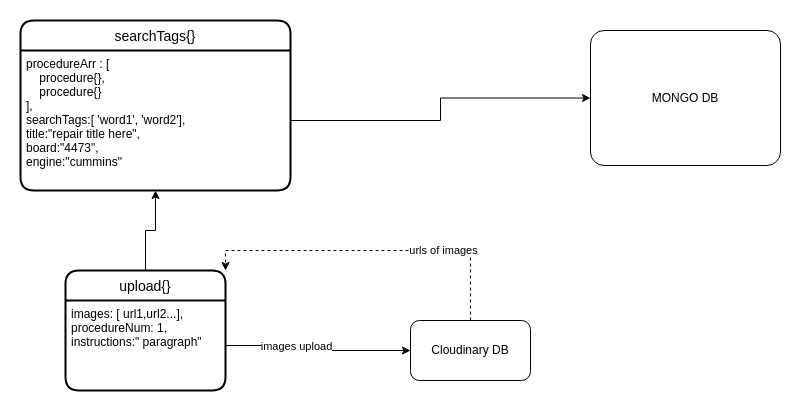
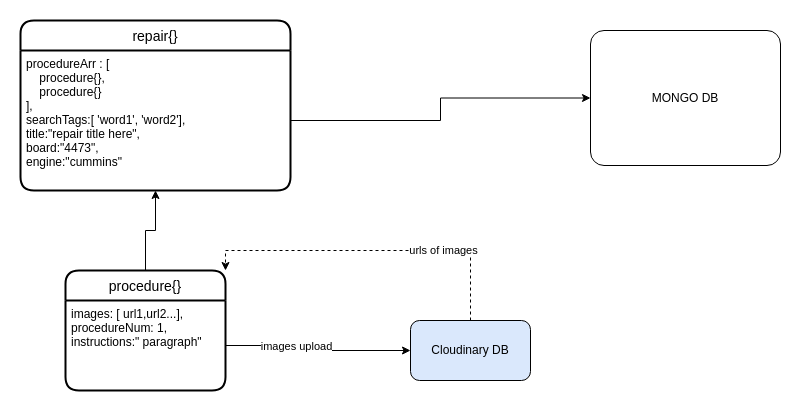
- <mxCell id="2" value="searchTags{}" style="swimlane;childLayout=stackLayout;horizontal=1;startSize=30;horizontalStack=0;rounded=1;fontSize=14;fontStyle=0;strokeWidth=2;resizeParent=0;resizeLast=1;shadow=0;dashed=0;align=center;" parent="1" vertex="1"><mxGeometry x="20" y="20" width="270" height="170" as="geometry" /></mxCell>
+ <mxCell id="2" value="repair{}" style="swimlane;childLayout=stackLayout;horizontal=1;startSize=30;horizontalStack=0;rounded=1;fontSize=14;fontStyle=0;strokeWidth=2;resizeParent=0;resizeLast=1;shadow=0;dashed=0;align=center;" parent="1" vertex="1"><mxGeometry x="20" y="20" width="270" height="170" as="geometry" /></mxCell>
- <mxCell id="5" value="upload{}" style="swimlane;childLayout=stackLayout;horizontal=1;startSize=30;horizontalStack=0;rounded=1;fontSize=14;fontStyle=0;strokeWidth=2;resizeParent=0;resizeLast=1;shadow=0;dashed=0;align=center;" parent="1" vertex="1"><mxGeometry x="65" y="270" width="160" height="120" as="geometry" /></mxCell>
+ <mxCell id="5" value="procedure{}" style="swimlane;childLayout=stackLayout;horizontal=1;startSize=30;horizontalStack=0;rounded=1;fontSize=14;fontStyle=0;strokeWidth=2;resizeParent=0;resizeLast=1;shadow=0;dashed=0;align=center;" parent="1" vertex="1"><mxGeometry x="65" y="270" width="160" height="120" as="geometry" /></mxCell>
- <mxCell id="9" value="Cloudinary DB" style="rounded=1;whiteSpace=wrap;html=1;" vertex="1" parent="1"><mxGeometry x="410" y="320" width="120" height="60" as="geometry" /></mxCell>
+ <mxCell id="9" value="Cloudinary DB" style="rounded=1;whiteSpace=wrap;html=1;fillColor=#dae8fc;" vertex="1" parent="1"><mxGeometry x="410" y="320" width="120" height="60" as="geometry" /></mxCell>
